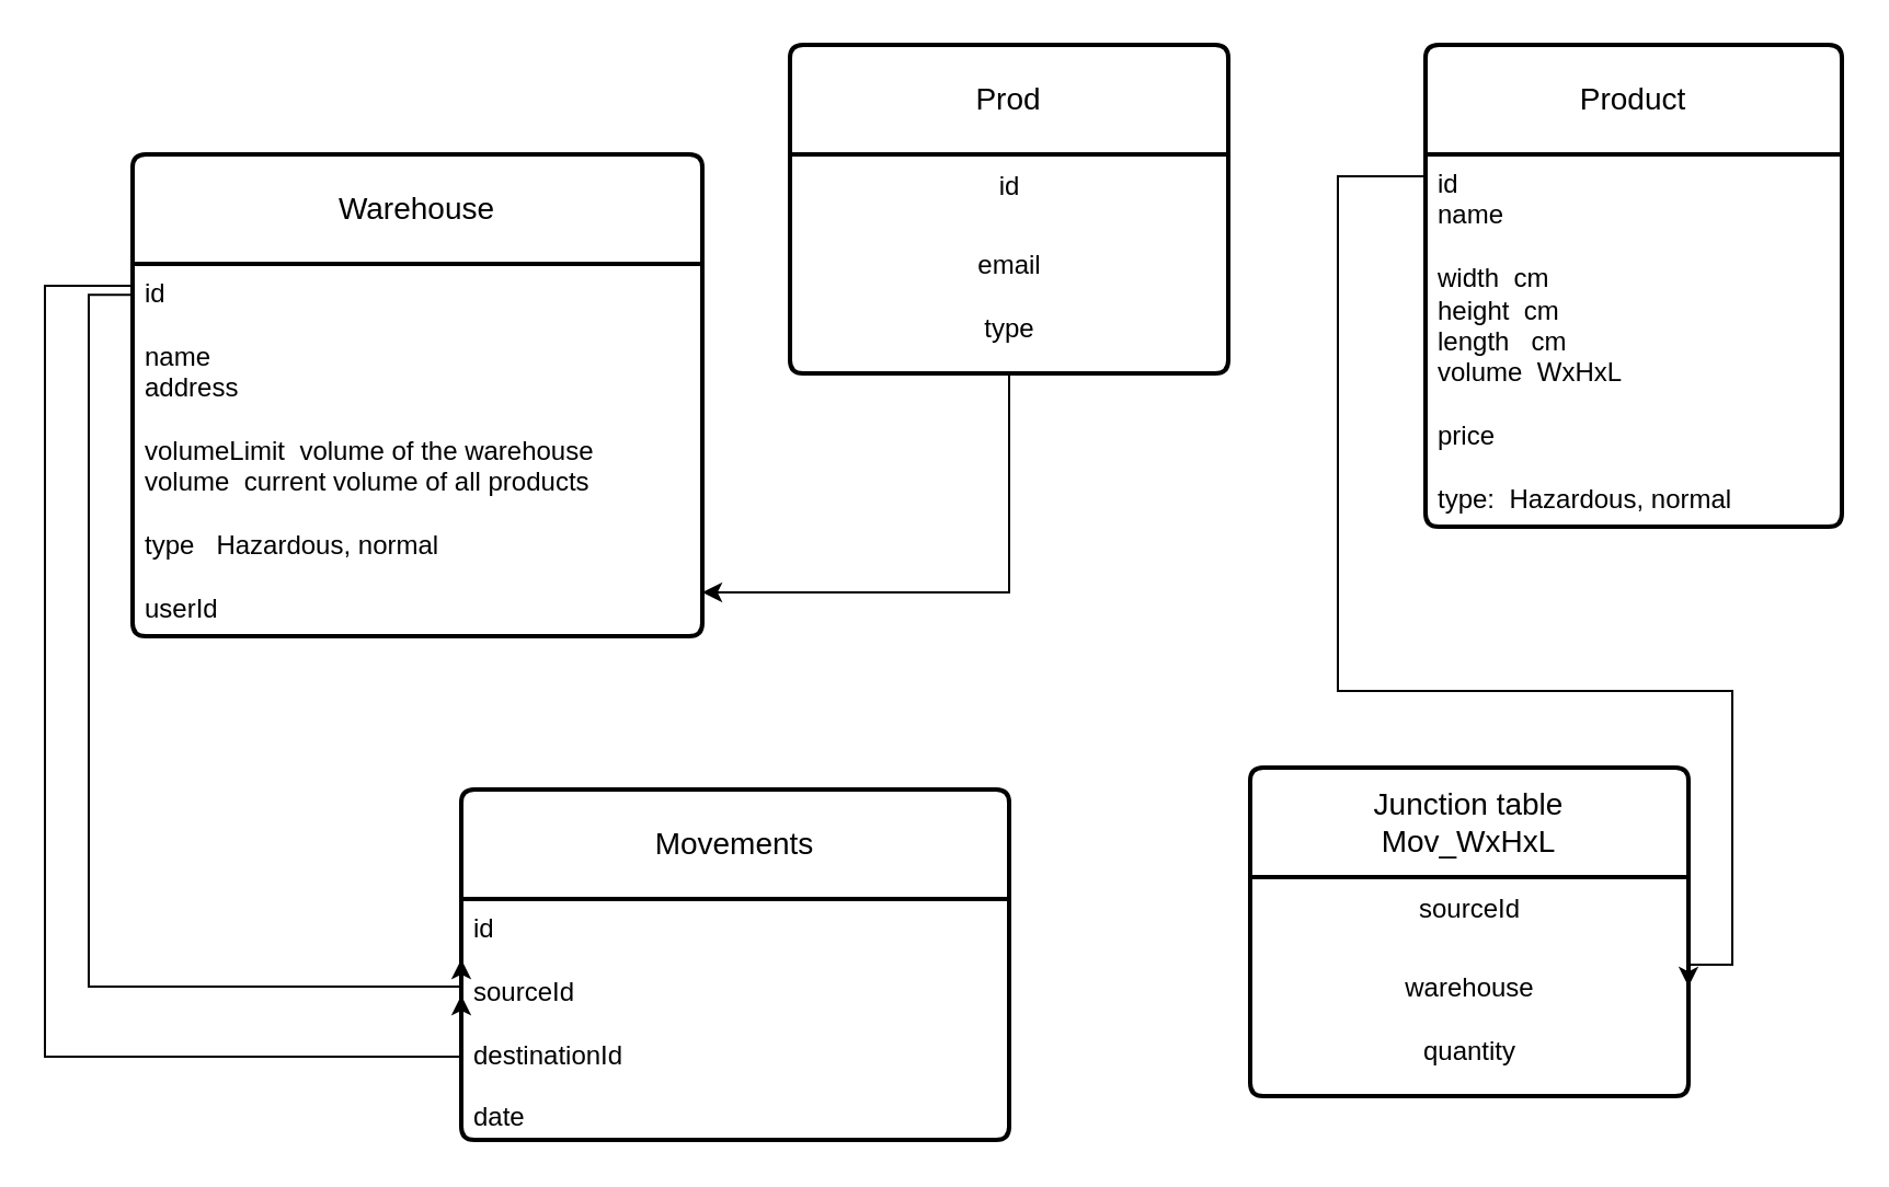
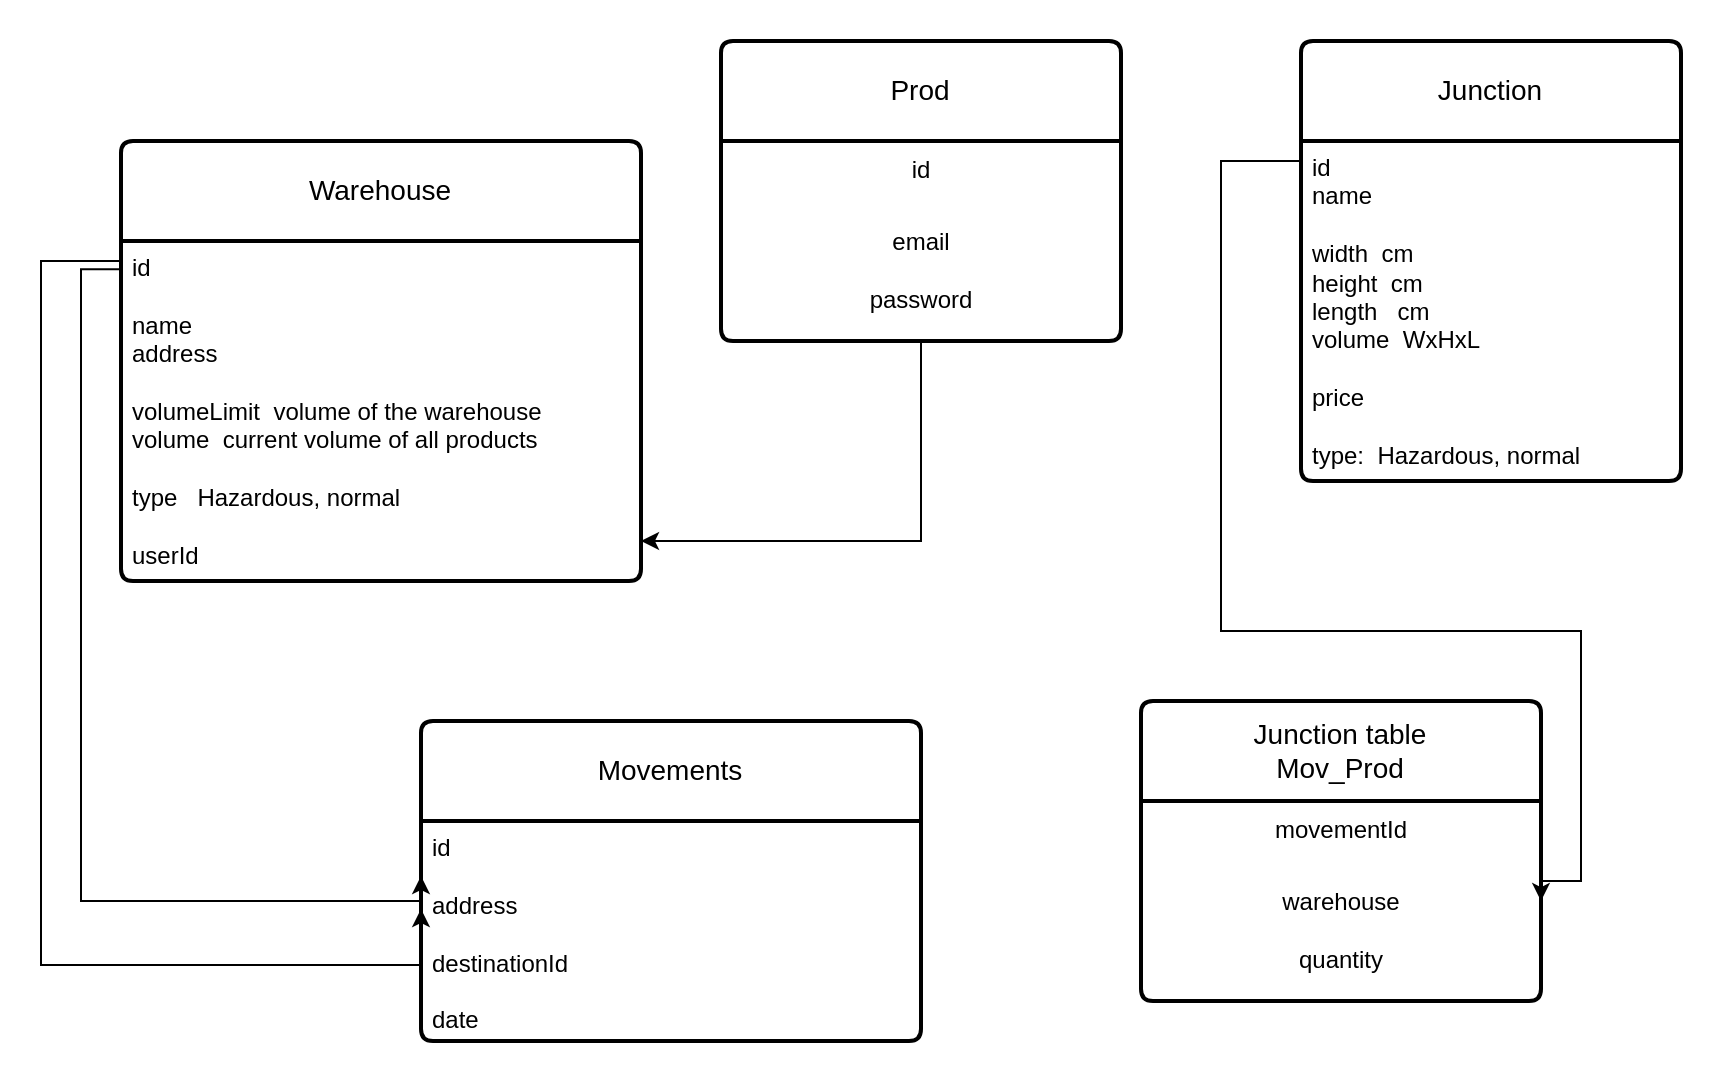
- <mxCell id="2" value="Product" style="swimlane;childLayout=stackLayout;horizontal=1;startSize=50;horizontalStack=0;rounded=1;fontSize=14;fontStyle=0;strokeWidth=2;resizeParent=0;resizeLast=1;shadow=0;dashed=0;align=center;arcSize=4;whiteSpace=wrap;html=1;" parent="1" vertex="1"><mxGeometry x="650" y="20" width="190" height="220" as="geometry" /></mxCell>
+ <mxCell id="2" value="Junction" style="swimlane;childLayout=stackLayout;horizontal=1;startSize=50;horizontalStack=0;rounded=1;fontSize=14;fontStyle=0;strokeWidth=2;resizeParent=0;resizeLast=1;shadow=0;dashed=0;align=center;arcSize=4;whiteSpace=wrap;html=1;" parent="1" vertex="1"><mxGeometry x="650" y="20" width="190" height="220" as="geometry" /></mxCell>
- <mxCell id="9" value="email&lt;br&gt;&lt;br&gt;type" style="text;html=1;align=center;verticalAlign=middle;resizable=0;points=[];autosize=1;strokeColor=none;fillColor=none;" parent="7" vertex="1"><mxGeometry y="80" width="200" height="70" as="geometry" /></mxCell>
+ <mxCell id="9" value="email&lt;br&gt;&lt;br&gt;password" style="text;html=1;align=center;verticalAlign=middle;resizable=0;points=[];autosize=1;strokeColor=none;fillColor=none;" parent="7" vertex="1"><mxGeometry y="80" width="200" height="70" as="geometry" /></mxCell>
- <mxCell id="13" value="Junction table&lt;br&gt;Mov_WxHxL" style="swimlane;childLayout=stackLayout;horizontal=1;startSize=50;horizontalStack=0;rounded=1;fontSize=14;fontStyle=0;strokeWidth=2;resizeParent=0;resizeLast=1;shadow=0;dashed=0;align=center;arcSize=4;whiteSpace=wrap;html=1;" parent="1" vertex="1"><mxGeometry x="570" y="350" width="200" height="150" as="geometry" /></mxCell>
+ <mxCell id="13" value="Junction table&lt;br&gt;Mov_Prod" style="swimlane;childLayout=stackLayout;horizontal=1;startSize=50;horizontalStack=0;rounded=1;fontSize=14;fontStyle=0;strokeWidth=2;resizeParent=0;resizeLast=1;shadow=0;dashed=0;align=center;arcSize=4;whiteSpace=wrap;html=1;" parent="1" vertex="1"><mxGeometry x="570" y="350" width="200" height="150" as="geometry" /></mxCell>
- <mxCell id="14" value="sourceId" style="text;html=1;align=center;verticalAlign=middle;resizable=0;points=[];autosize=1;strokeColor=none;fillColor=none;" parent="13" vertex="1"><mxGeometry y="50" width="200" height="30" as="geometry" /></mxCell>
+ <mxCell id="14" value="movementId" style="text;html=1;align=center;verticalAlign=middle;resizable=0;points=[];autosize=1;strokeColor=none;fillColor=none;" parent="13" vertex="1"><mxGeometry y="50" width="200" height="30" as="geometry" /></mxCell>
- <mxCell id="12" value="id&lt;br&gt;&lt;br&gt;sourceId&lt;br&gt;&lt;br&gt;destinationId&lt;br&gt;&lt;br&gt;date" style="align=left;strokeColor=none;fillColor=none;spacingLeft=4;fontSize=12;verticalAlign=top;resizable=0;rotatable=0;part=1;html=1;" parent="11" vertex="1"><mxGeometry y="50" width="250" height="110" as="geometry" /></mxCell>
+ <mxCell id="12" value="id&lt;br&gt;&lt;br&gt;address&lt;br&gt;&lt;br&gt;destinationId&lt;br&gt;&lt;br&gt;date" style="align=left;strokeColor=none;fillColor=none;spacingLeft=4;fontSize=12;verticalAlign=top;resizable=0;rotatable=0;part=1;html=1;" parent="11" vertex="1"><mxGeometry y="50" width="250" height="110" as="geometry" /></mxCell>
